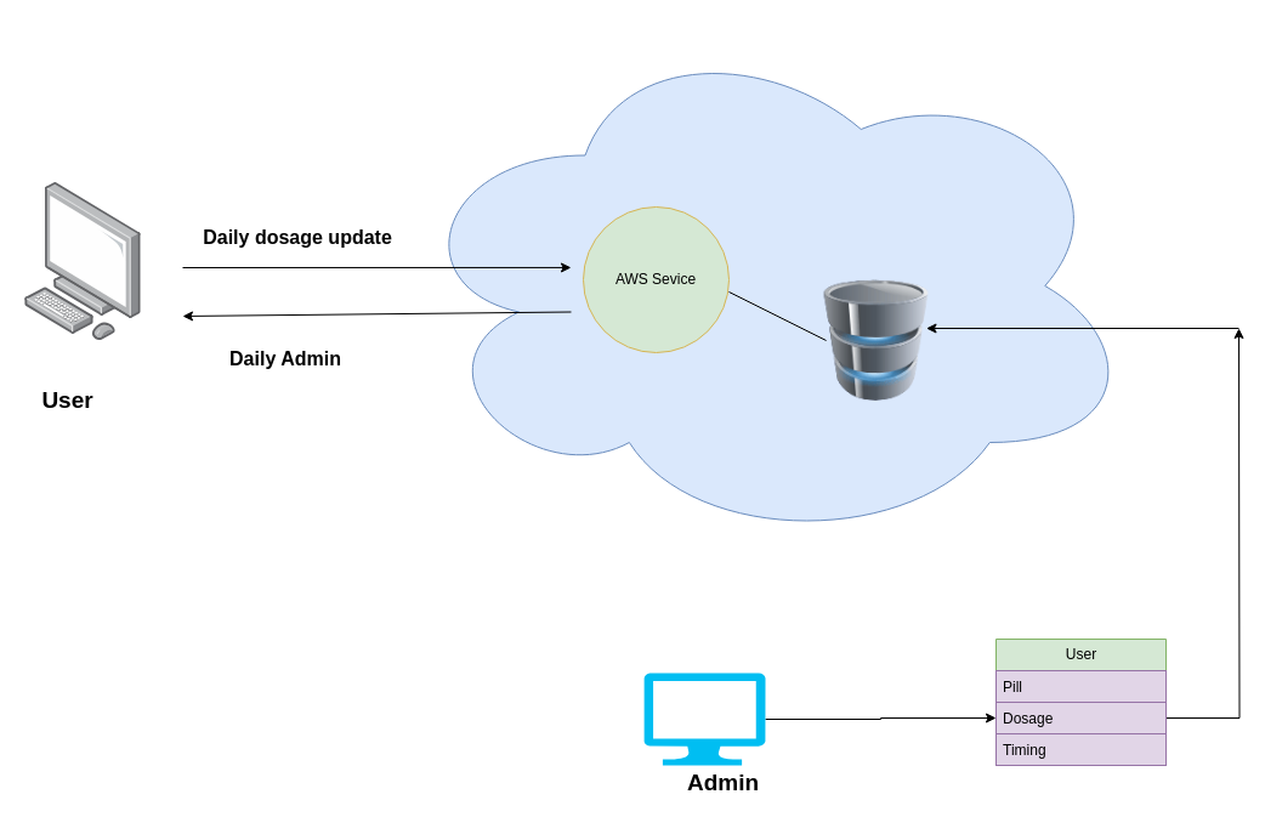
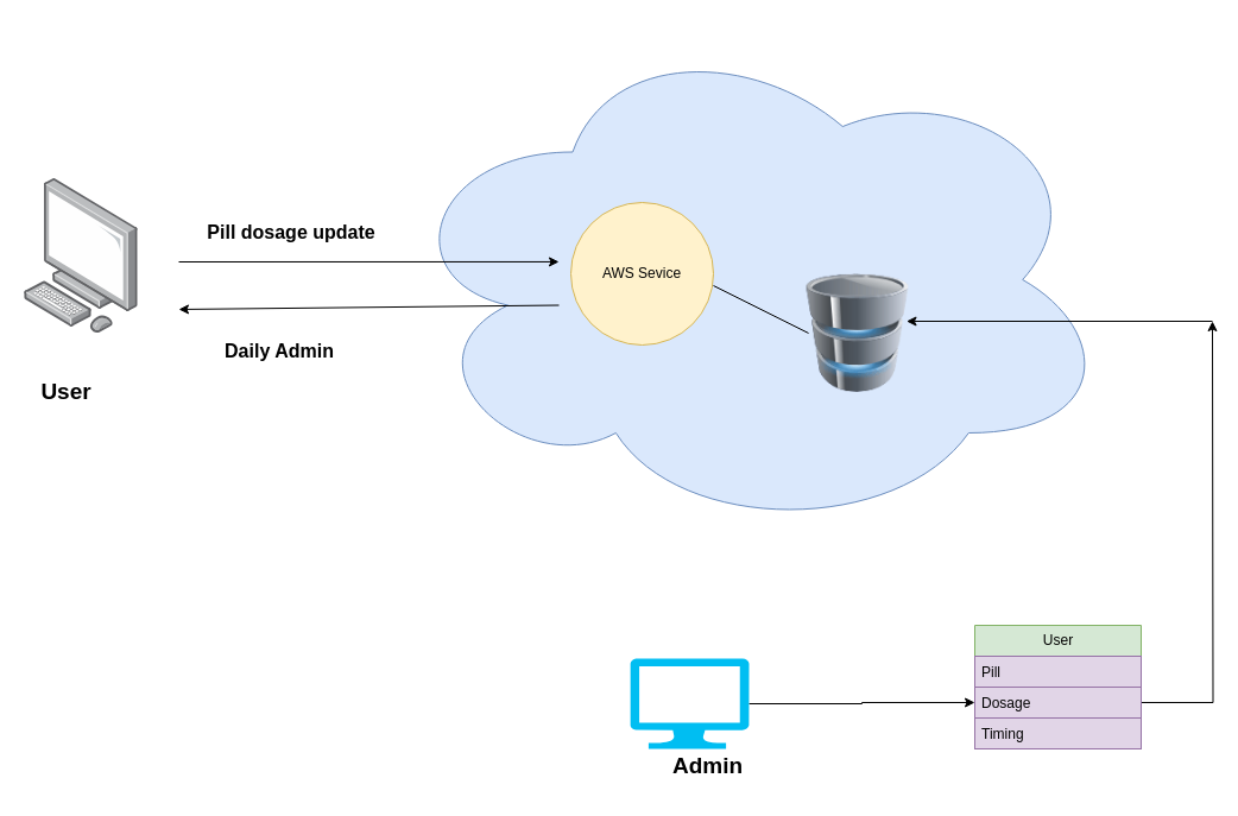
- <mxCell id="19" value="&lt;b&gt;&lt;font style=&quot;font-size: 16px;&quot;&gt;Daily dosage update&lt;/font&gt;&lt;/b&gt;" style="text;html=1;strokeColor=none;fillColor=none;align=center;verticalAlign=middle;whiteSpace=wrap;rounded=0;" vertex="1" parent="1"><mxGeometry x="160" y="180" width="170" height="30" as="geometry" /></mxCell>
+ <mxCell id="19" value="&lt;b&gt;&lt;font style=&quot;font-size: 16px;&quot;&gt;Pill dosage update&lt;/font&gt;&lt;/b&gt;" style="text;html=1;strokeColor=none;fillColor=none;align=center;verticalAlign=middle;whiteSpace=wrap;rounded=0;" vertex="1" parent="1"><mxGeometry x="160" y="180" width="170" height="30" as="geometry" /></mxCell>
- <mxCell id="15" value="AWS Sevice" style="ellipse;whiteSpace=wrap;html=1;aspect=fixed;fillColor=#d5e8d4;strokeColor=#d6b656;" vertex="1" parent="1"><mxGeometry x="480" y="170" width="120" height="120" as="geometry" /></mxCell>
+ <mxCell id="15" value="AWS Sevice" style="ellipse;whiteSpace=wrap;html=1;aspect=fixed;fillColor=#fff2cc;strokeColor=#d6b656;" vertex="1" parent="1"><mxGeometry x="480" y="170" width="120" height="120" as="geometry" /></mxCell>
